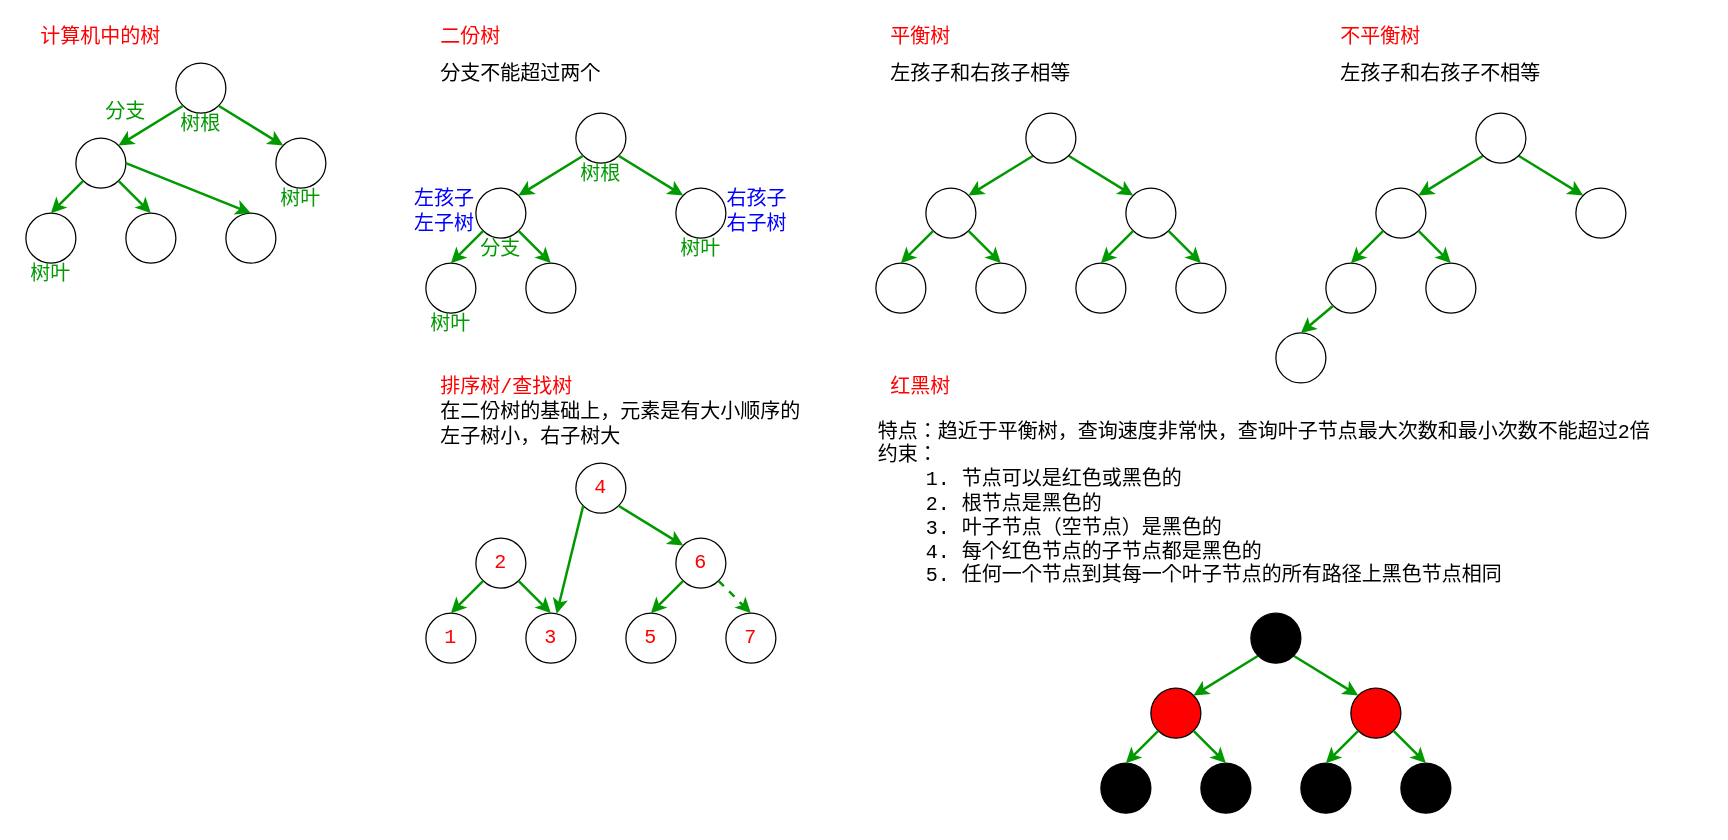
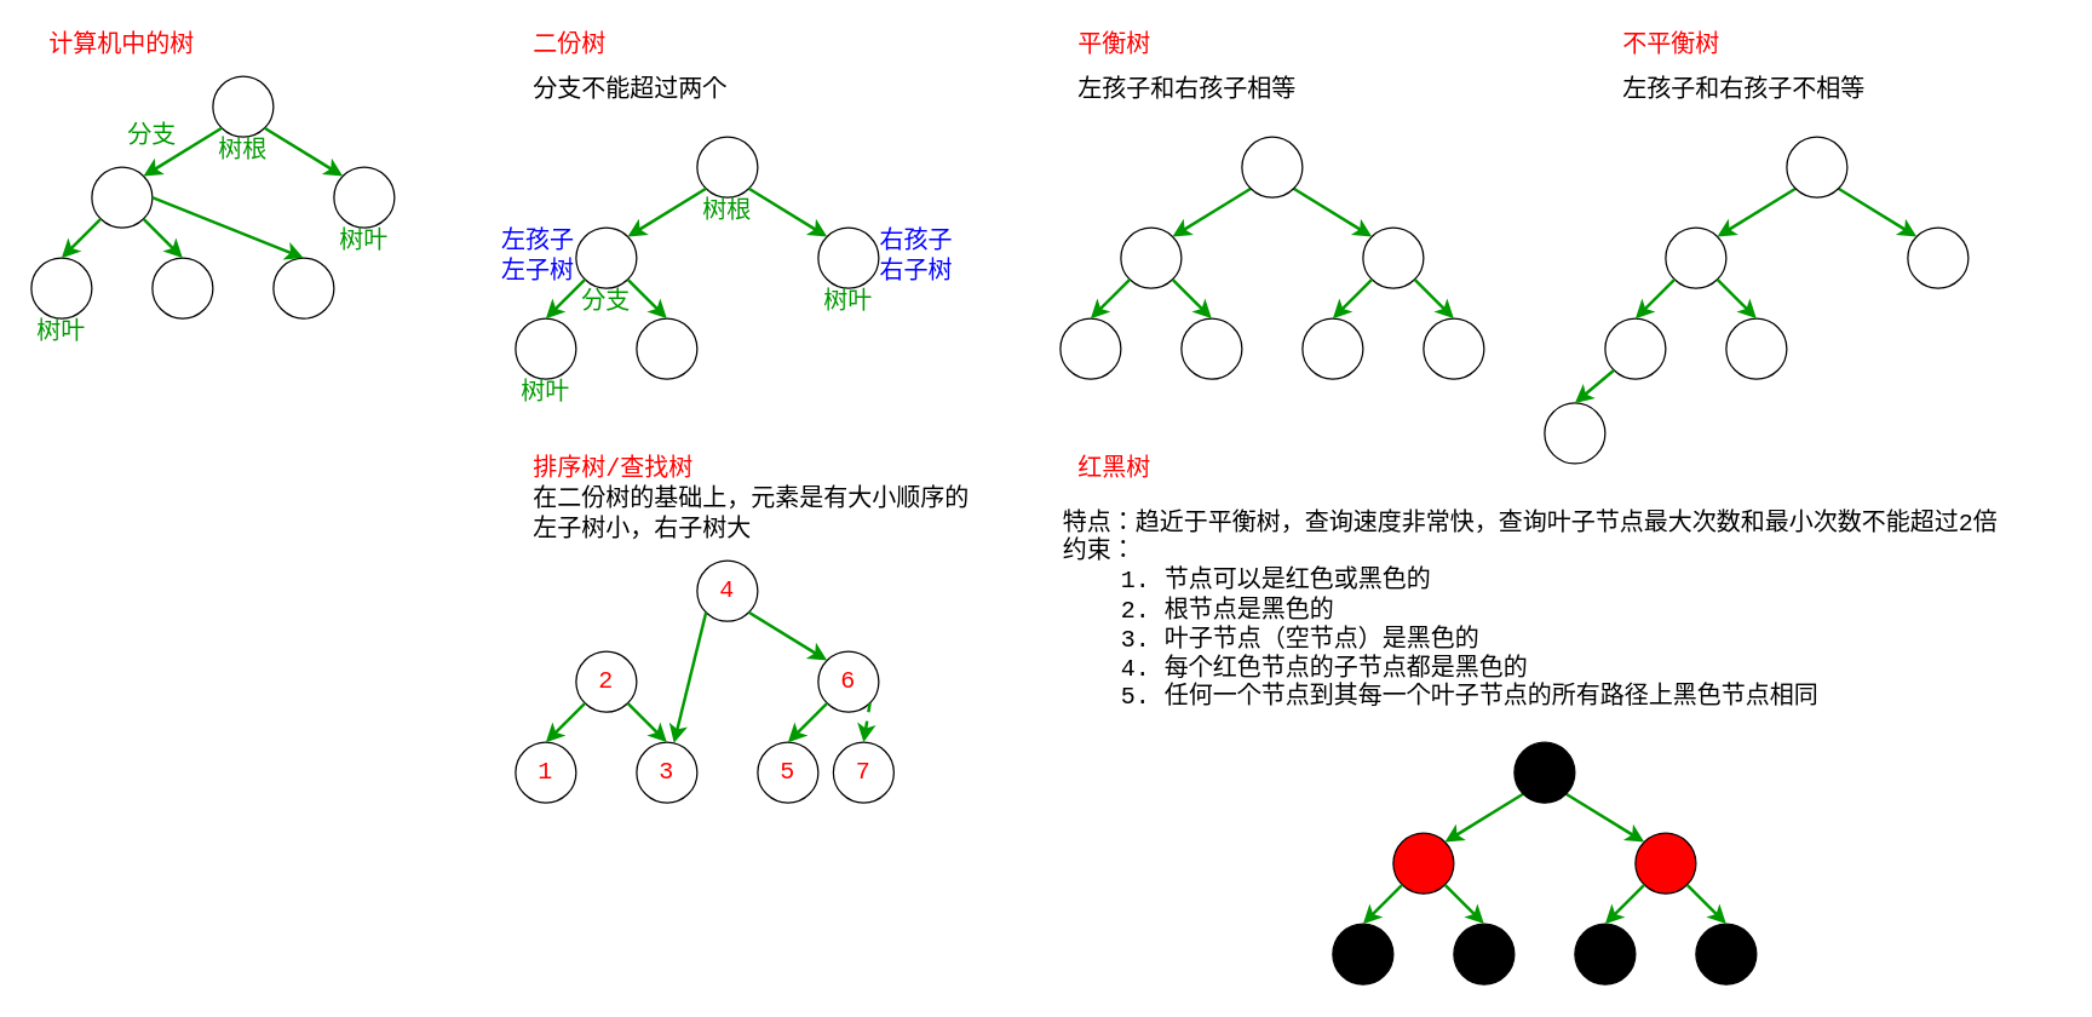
- <mxCell id="46" value="7" style="ellipse;whiteSpace=wrap;html=1;aspect=fixed;fontFamily=Courier New;fontSize=16;fontColor=#FF0000;align=center;" vertex="1" parent="1"><mxGeometry x="580" y="490" width="40" height="40" as="geometry" /></mxCell>
+ <mxCell id="46" value="7" style="ellipse;whiteSpace=wrap;html=1;aspect=fixed;fontFamily=Courier New;fontSize=16;fontColor=#FF0000;align=center;" vertex="1" parent="1"><mxGeometry x="550" y="490" width="40" height="40" as="geometry" /></mxCell>
